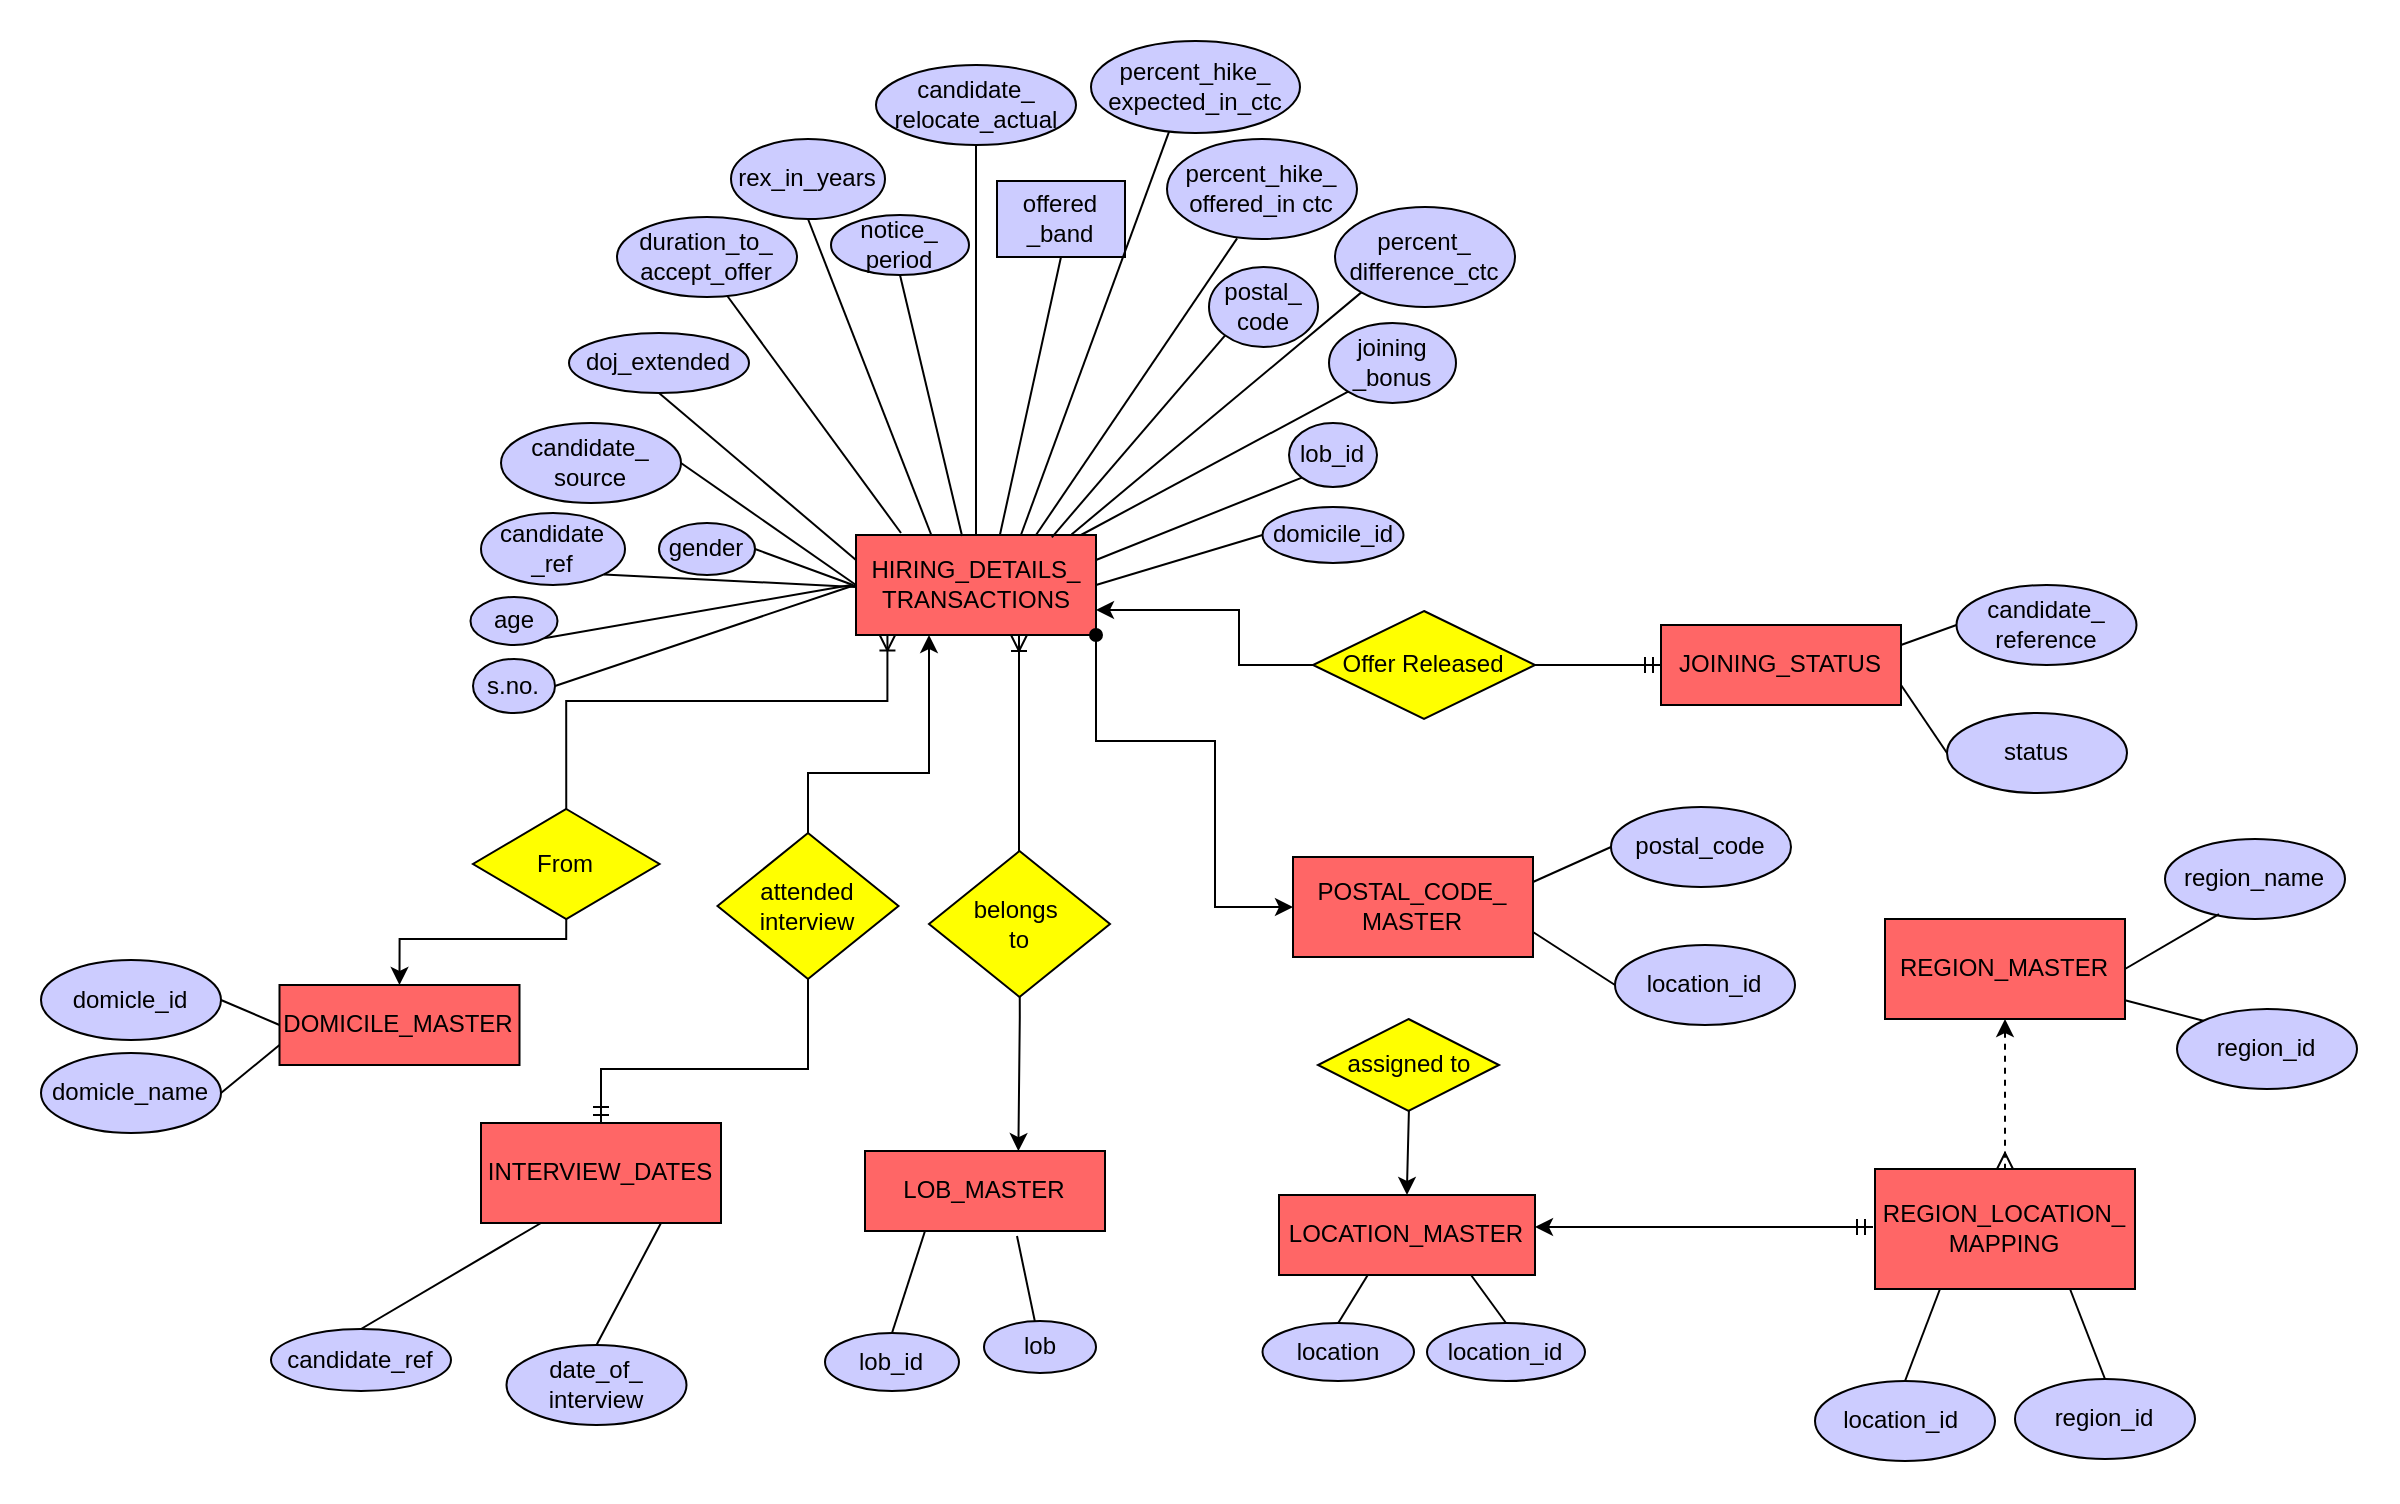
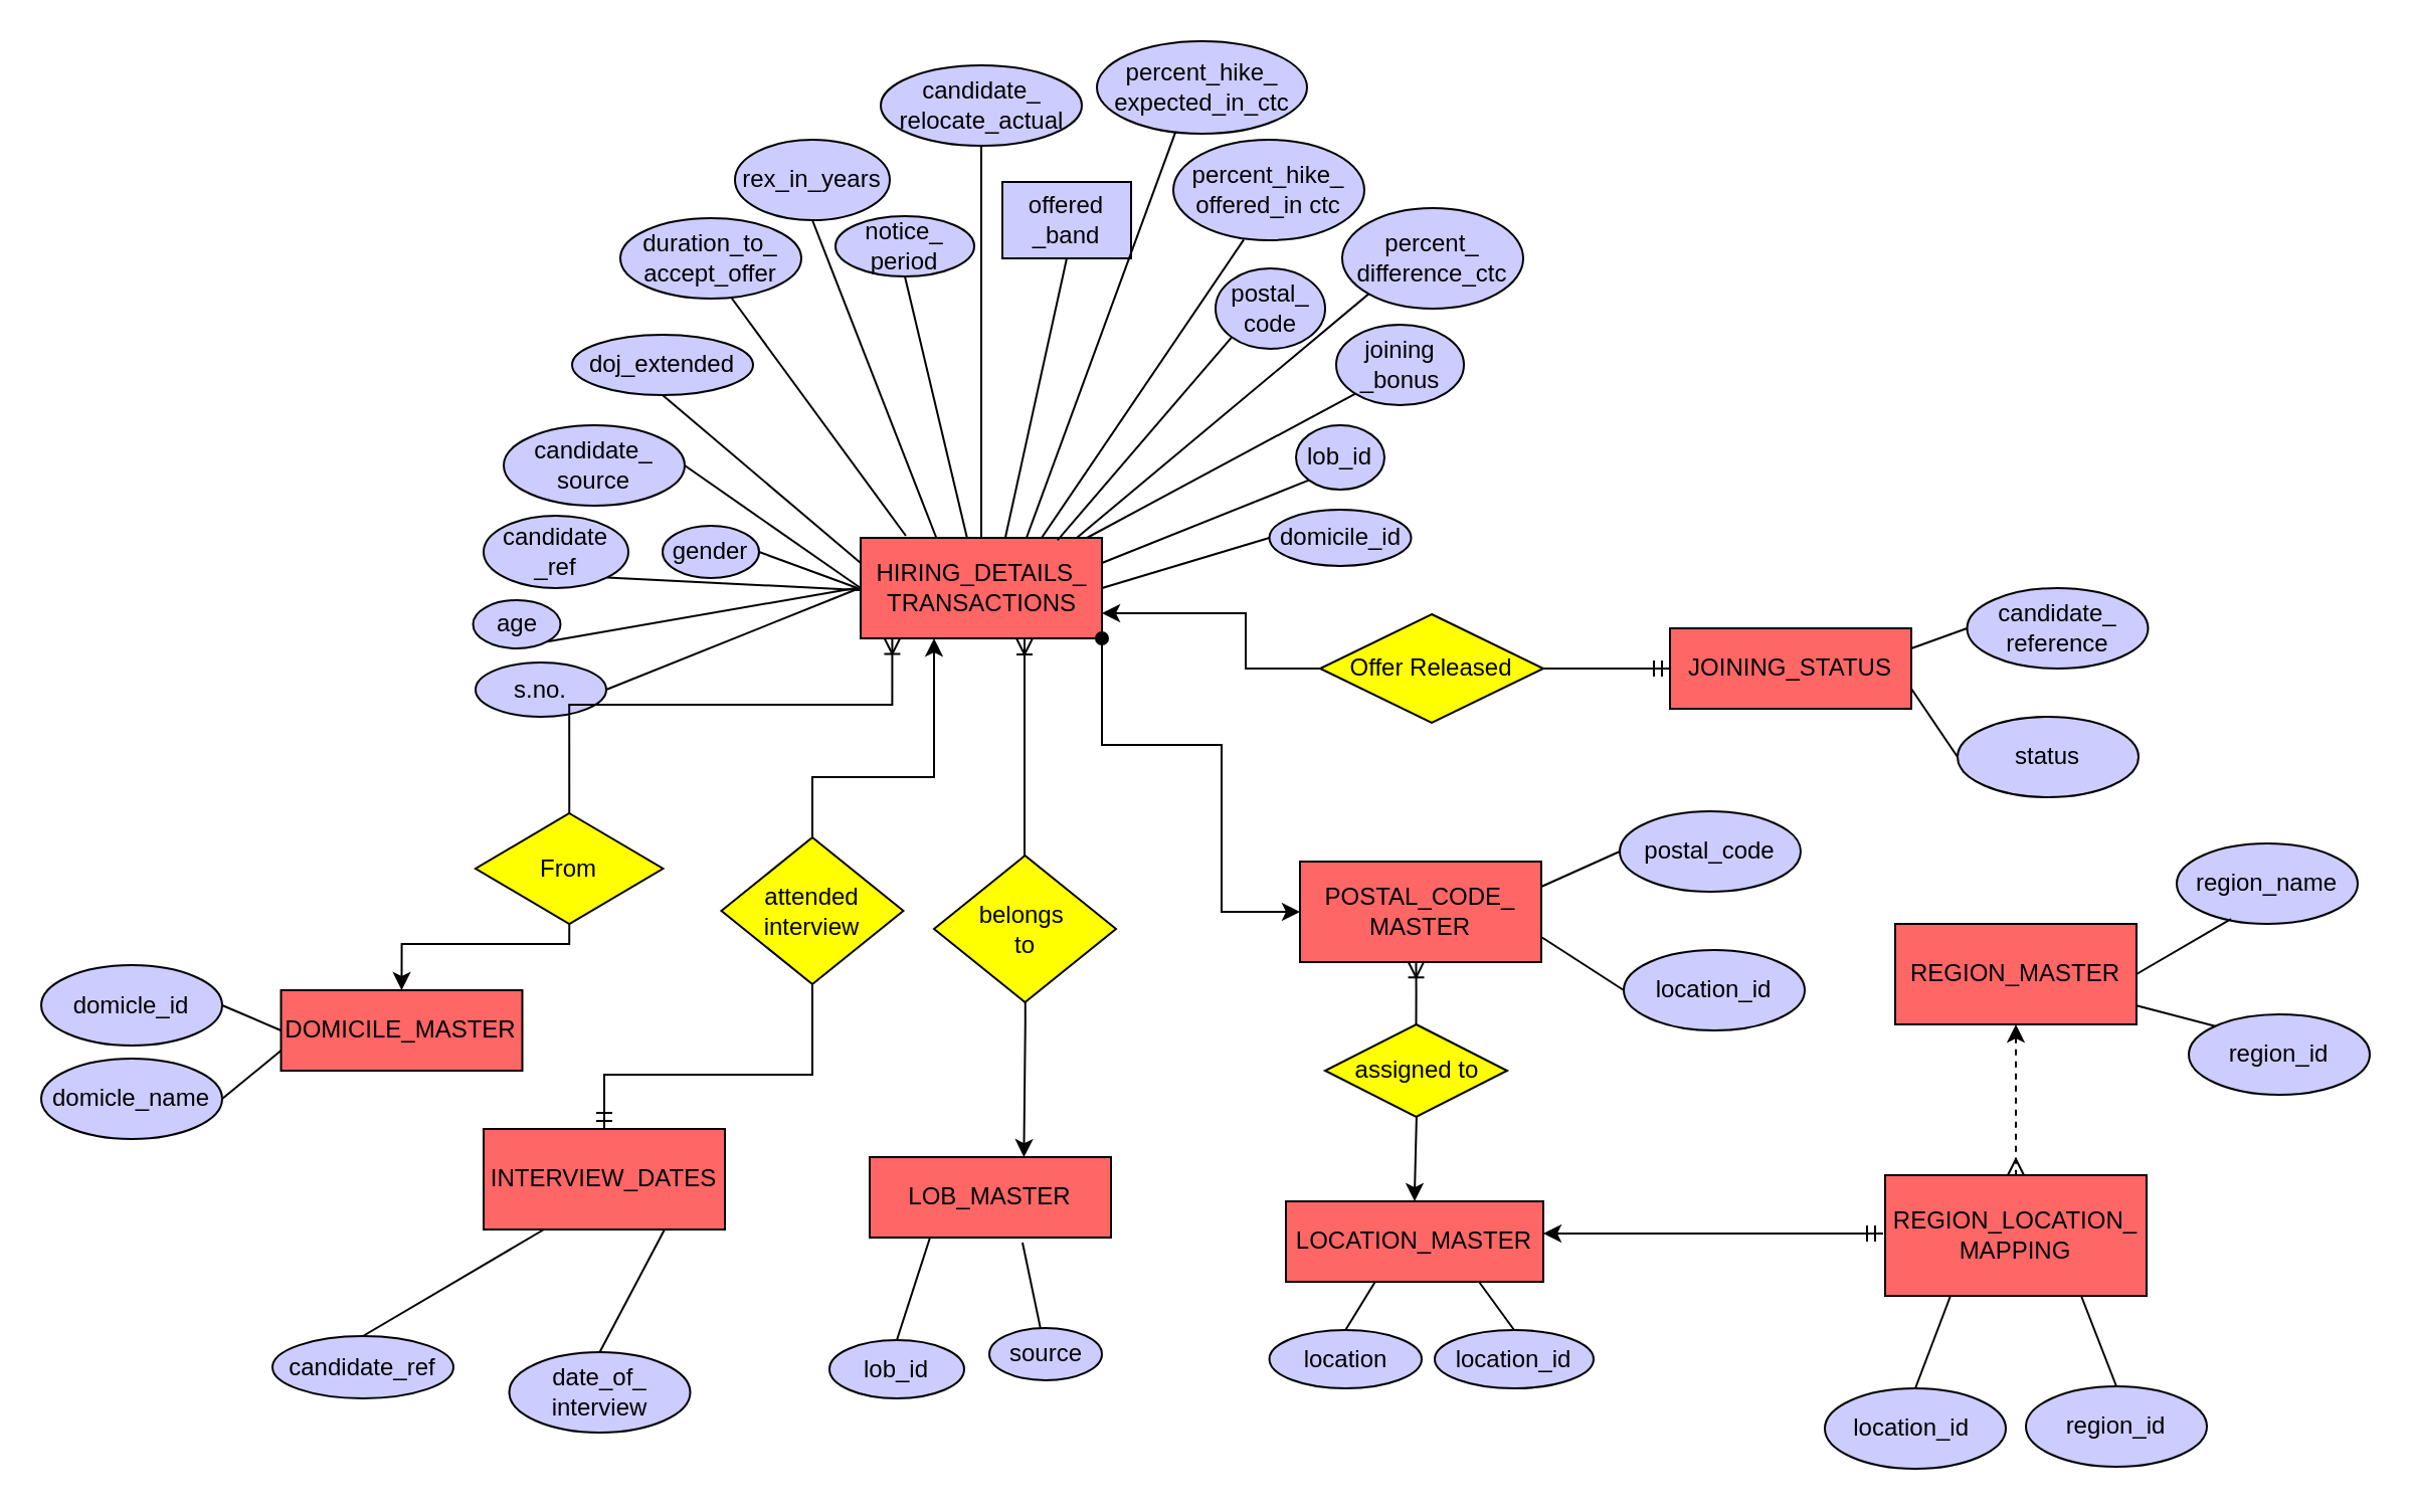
- <mxCell id="11" value="s.no." style="ellipse;whiteSpace=wrap;html=1;fillColor=#CCCCFF;" vertex="1" parent="1"><mxGeometry x="236" y="329" width="41" height="27" as="geometry" /></mxCell>
+ <mxCell id="11" value="s.no." style="ellipse;whiteSpace=wrap;html=1;fillColor=#CCCCFF;" vertex="1" parent="1"><mxGeometry x="236" y="329" width="65" height="27" as="geometry" /></mxCell>
+ <mxCell id="93" value="" style="edgeStyle=orthogonalEdgeStyle;fontSize=12;html=1;endArrow=ERoneToMany;startArrow=none;rounded=0;jumpStyle=none;exitX=0.5;exitY=0;exitDx=0;exitDy=0;startFill=0;entryX=0.481;entryY=0.992;entryDx=0;entryDy=0;entryPerimeter=0;" edge="1" parent="1" source="92" target="6"><mxGeometry width="100" height="100" relative="1" as="geometry"><mxPoint x="491.505" y="566.75" as="sourcePoint" /><mxPoint x="703.5" y="479.5" as="targetPoint" /><Array as="points" /></mxGeometry></mxCell>
- <mxCell id="32" value="lob" style="ellipse;whiteSpace=wrap;html=1;fillColor=#CCCCFF;" vertex="1" parent="1"><mxGeometry x="491.5" y="660" width="56" height="26" as="geometry" /></mxCell>
+ <mxCell id="32" value="source" style="ellipse;whiteSpace=wrap;html=1;fillColor=#CCCCFF;" vertex="1" parent="1"><mxGeometry x="491.5" y="660" width="56" height="26" as="geometry" /></mxCell>
